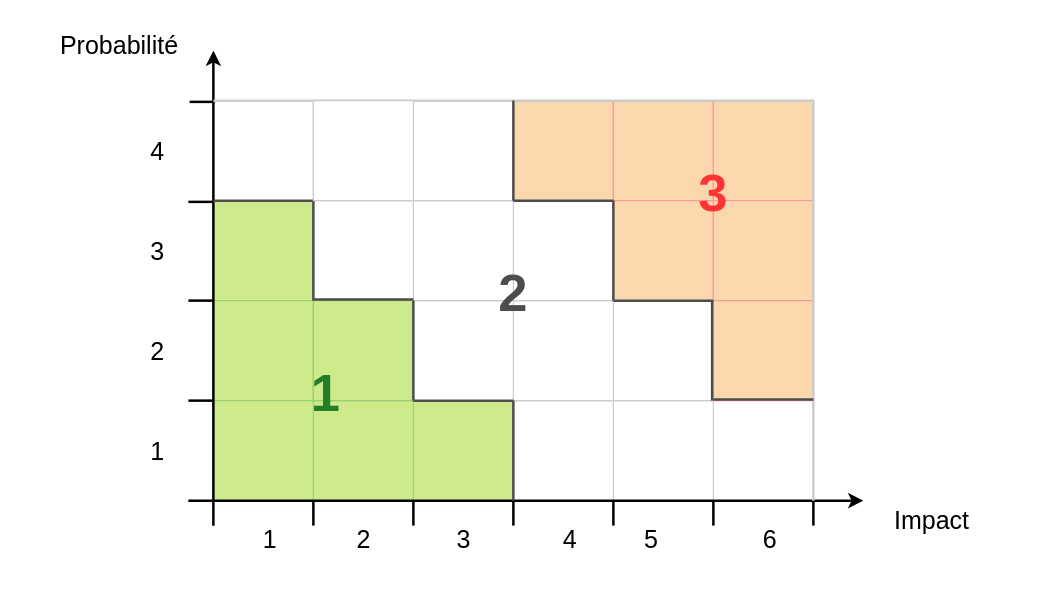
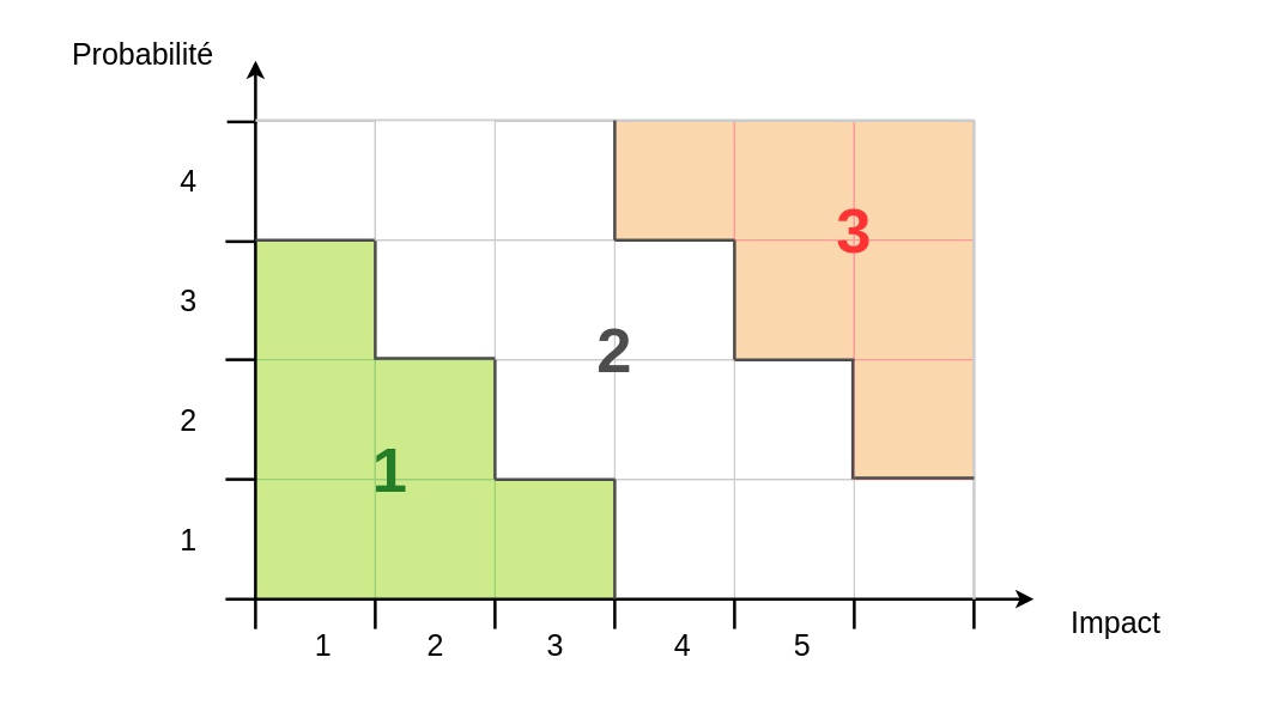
- <mxCell id="35" value="5" style="text;html=1;align=center;verticalAlign=middle;resizable=0;points=[];autosize=1;strokeColor=none;fillColor=none;fontSize=20;" vertex="1" parent="1"><mxGeometry x="505" y="410" width="30" height="40" as="geometry" /></mxCell>
+ <mxCell id="35" value="5" style="text;html=1;align=center;verticalAlign=middle;resizable=0;points=[];autosize=1;strokeColor=none;fillColor=none;fontSize=20;" vertex="1" parent="1"><mxGeometry x="520" y="410" width="30" height="40" as="geometry" /></mxCell>
- <mxCell id="36" value="6" style="text;html=1;align=center;verticalAlign=middle;resizable=0;points=[];autosize=1;strokeColor=none;fillColor=none;fontSize=20;" vertex="1" parent="1"><mxGeometry x="600" y="410" width="30" height="40" as="geometry" /></mxCell>
